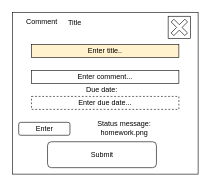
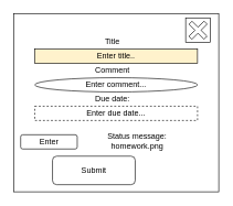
- <mxCell id="6" value="Comment&lt;br&gt;" style="text;html=1;strokeColor=none;fillColor=none;align=center;verticalAlign=middle;whiteSpace=wrap;rounded=0;" parent="2" vertex="1"><mxGeometry x="28.276" y="5.6" width="42.759" height="21.6" as="geometry" /></mxCell>
+ <mxCell id="6" value="Comment&lt;br&gt;" style="text;html=1;strokeColor=none;fillColor=none;align=center;verticalAlign=middle;whiteSpace=wrap;rounded=0;" parent="2" vertex="1"><mxGeometry x="128.276" y="75.6" width="42.759" height="21.6" as="geometry" /></mxCell>
- <mxCell id="4" value="Title" style="text;html=1;strokeColor=none;fillColor=none;align=center;verticalAlign=middle;whiteSpace=wrap;rounded=0;" parent="2" vertex="1"><mxGeometry x="83.276" y="7.4" width="42.759" height="21.6" as="geometry" /></mxCell>
+ <mxCell id="4" value="Title" style="text;html=1;strokeColor=none;fillColor=none;align=center;verticalAlign=middle;whiteSpace=wrap;rounded=0;" parent="2" vertex="1"><mxGeometry x="128.276" y="32.4" width="42.759" height="21.6" as="geometry" /></mxCell>
- <mxCell id="7" value="Enter comment..." style="rounded=0;whiteSpace=wrap;html=1;" parent="2" vertex="1"><mxGeometry x="32.069" y="97.2" width="245.862" height="21.6" as="geometry" /></mxCell>
+ <mxCell id="7" value="Enter comment..." style="ellipse;whiteSpace=wrap;html=1;" parent="2" vertex="1"><mxGeometry x="32.069" y="97.2" width="245.862" height="21.6" as="geometry" /></mxCell>
- <mxCell id="11" value="Submit" style="rounded=1;whiteSpace=wrap;html=1;" parent="2" vertex="1"><mxGeometry x="58.793" y="216.0" width="181.724" height="43.2" as="geometry" /></mxCell>
+ <mxCell id="11" value="Submit" style="rounded=1;whiteSpace=wrap;html=1;" parent="2" vertex="1"><mxGeometry x="58.793" y="216.0" width="125" height="43.2" as="geometry" /></mxCell>
